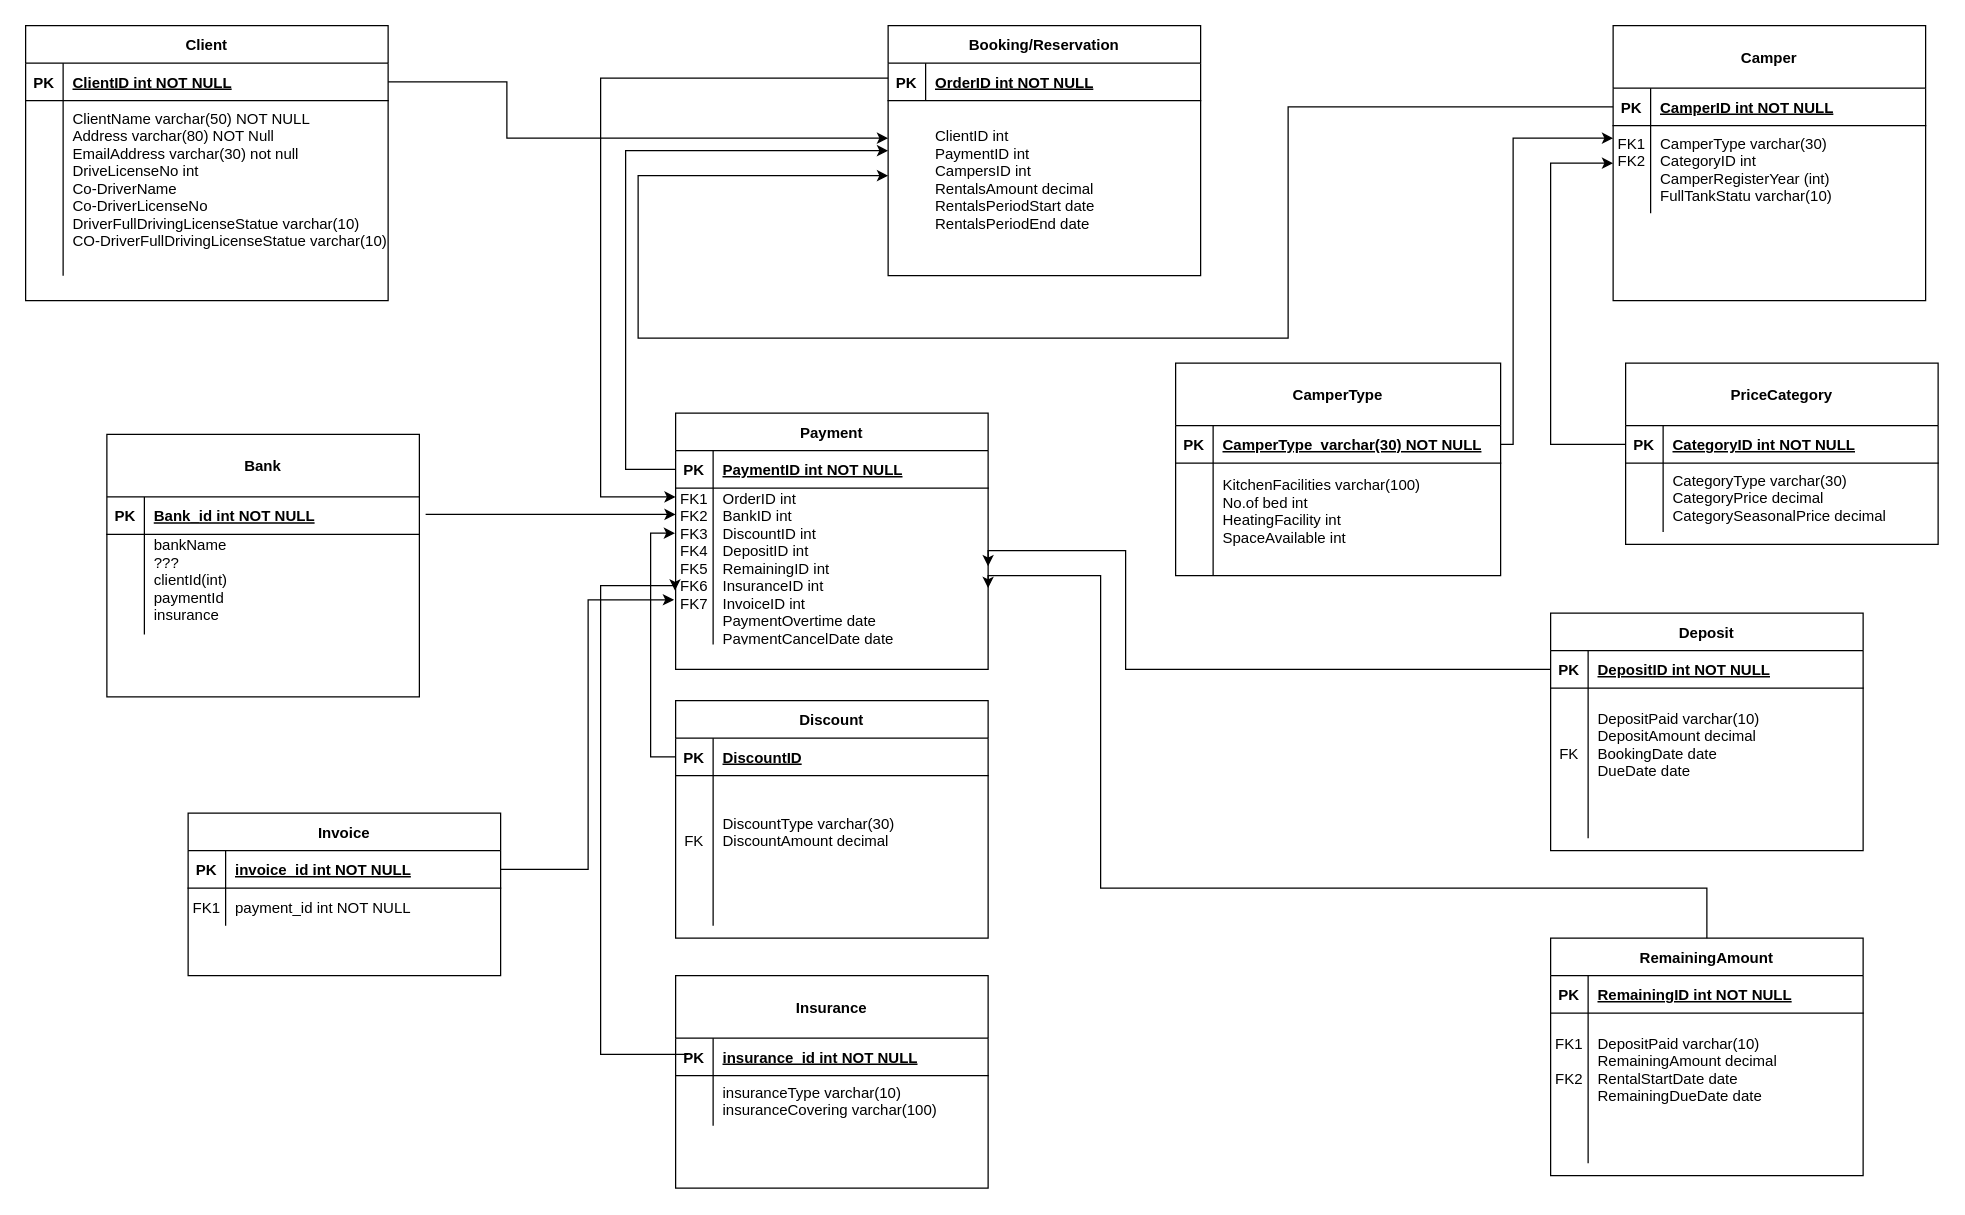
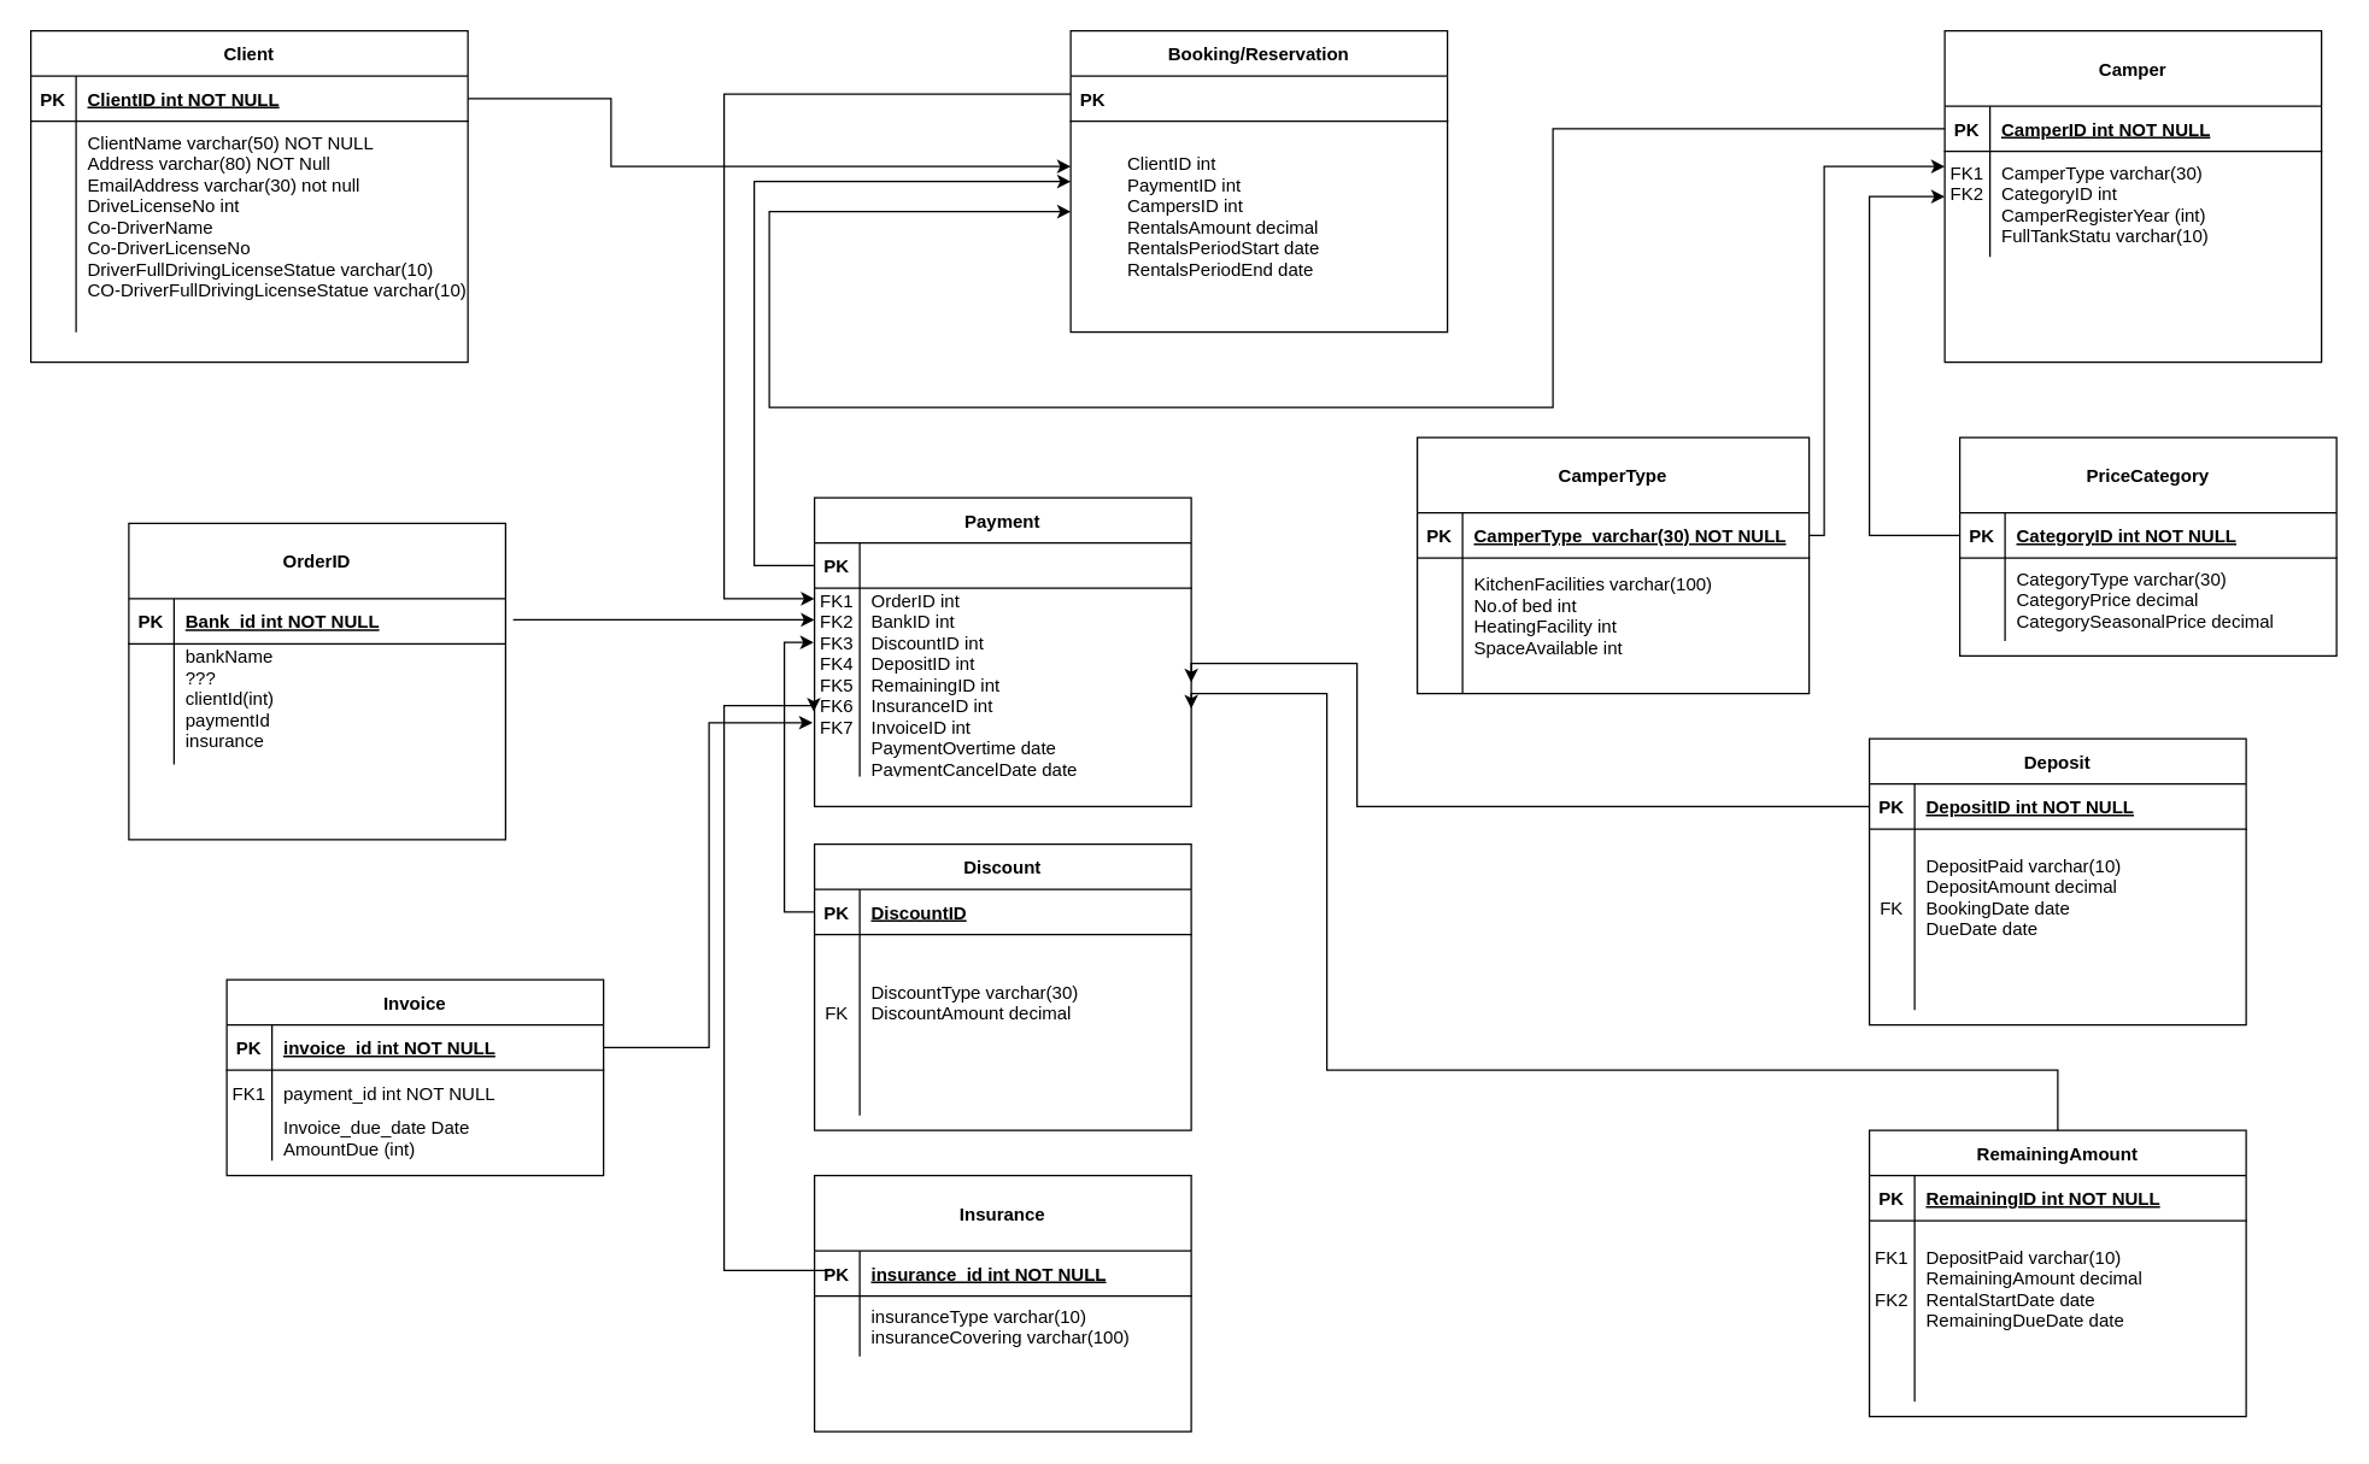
- <mxCell id="60" value="OrderID int NOT NULL" style="shape=partialRectangle;overflow=hidden;connectable=0;fillColor=none;top=0;left=0;bottom=0;right=0;align=left;spacingLeft=6;fontStyle=5;" parent="58" vertex="1"><mxGeometry x="30" width="220" height="30" as="geometry" /></mxCell>
- <mxCell id="83" value="Bank" style="shape=table;startSize=50;container=1;collapsible=1;childLayout=tableLayout;fixedRows=1;rowLines=0;fontStyle=1;align=center;resizeLast=1;" parent="1" vertex="1"><mxGeometry x="85" y="347" width="250" height="210" as="geometry" /></mxCell>
+ <mxCell id="83" value="OrderID" style="shape=table;startSize=50;container=1;collapsible=1;childLayout=tableLayout;fixedRows=1;rowLines=0;fontStyle=1;align=center;resizeLast=1;" parent="1" vertex="1"><mxGeometry x="85" y="347" width="250" height="210" as="geometry" /></mxCell>
- <mxCell id="5" value="PaymentID int NOT NULL " style="shape=partialRectangle;overflow=hidden;connectable=0;fillColor=none;top=0;left=0;bottom=0;right=0;align=left;spacingLeft=6;fontStyle=5;" parent="3" vertex="1"><mxGeometry x="30" width="220" height="30" as="geometry" /></mxCell>
+ <mxCell id="99" value="Invoice_due_date Date &#10;AmountDue (int)" style="shape=partialRectangle;overflow=hidden;connectable=0;fillColor=none;top=0;left=0;bottom=0;right=0;align=left;spacingLeft=6;" parent="97" vertex="1"><mxGeometry x="30" width="220" height="30" as="geometry" /></mxCell>
